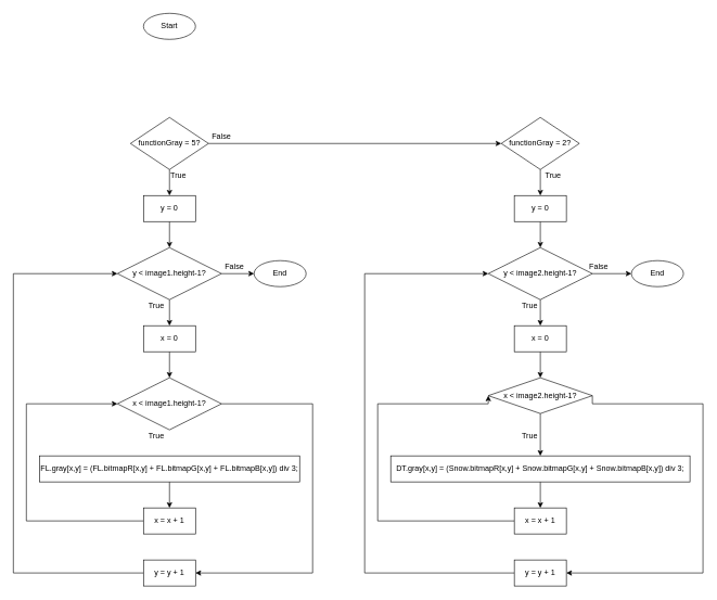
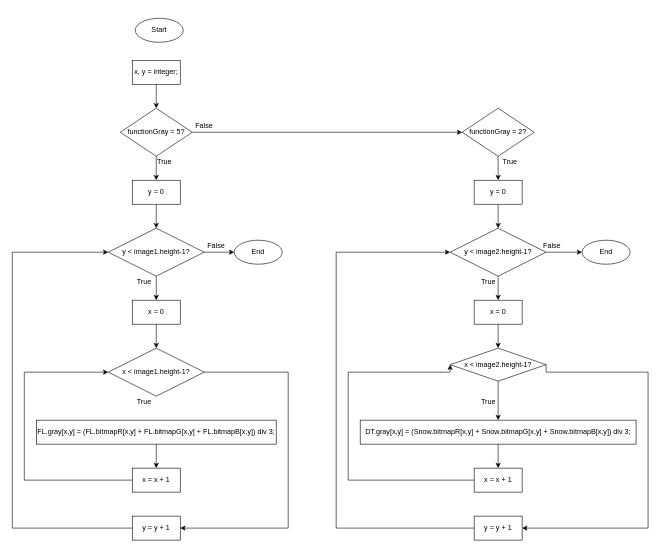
- <mxCell id="2" value="Start" style="ellipse;whiteSpace=wrap;html=1;" vertex="1" parent="1"><mxGeometry x="220" y="20" width="80" height="40" as="geometry" /></mxCell>
+ <mxCell id="2" value="Start" style="ellipse;whiteSpace=wrap;html=1;" vertex="1" parent="1"><mxGeometry x="225" y="30" width="80" height="40" as="geometry" /></mxCell>
+ <mxCell id="4" value="x, y = integer;" style="whiteSpace=wrap;html=1;" vertex="1" parent="1"><mxGeometry x="220" y="100" width="80" height="40" as="geometry" /></mxCell>
+ <mxCell id="3" value="" style="edgeStyle=orthogonalEdgeStyle;rounded=0;orthogonalLoop=1;jettySize=auto;html=1;" edge="1" parent="1" source="4" target="7"><mxGeometry relative="1" as="geometry" /></mxCell>
